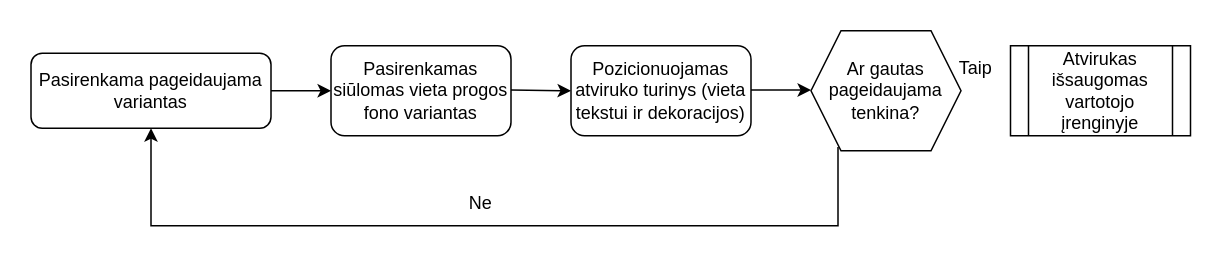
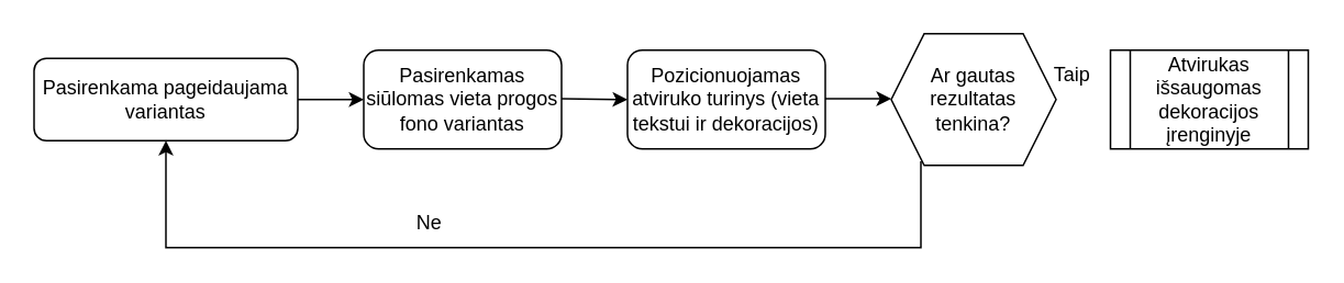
- <mxCell id="5" value="Ar gautas pageidaujama tenkina?" style="shape=hexagon;perimeter=hexagonPerimeter2;whiteSpace=wrap;html=1;fixedSize=1;" parent="1" vertex="1"><mxGeometry x="540" y="20" width="100" height="80" as="geometry" /></mxCell>
+ <mxCell id="5" value="Ar gautas rezultatas tenkina?" style="shape=hexagon;perimeter=hexagonPerimeter2;whiteSpace=wrap;html=1;fixedSize=1;" parent="1" vertex="1"><mxGeometry x="540" y="20" width="100" height="80" as="geometry" /></mxCell>
- <mxCell id="6" value="Atvirukas išsaugomas vartotojo įrenginyje" style="shape=process;whiteSpace=wrap;html=1;backgroundOutline=1;" parent="1" vertex="1"><mxGeometry x="673" y="30" width="120" height="60" as="geometry" /></mxCell>
+ <mxCell id="6" value="Atvirukas išsaugomas dekoracijos įrenginyje" style="shape=process;whiteSpace=wrap;html=1;backgroundOutline=1;" parent="1" vertex="1"><mxGeometry x="673" y="30" width="120" height="60" as="geometry" /></mxCell>
- <mxCell id="11" value="Ne" style="text;html=1;strokeColor=none;fillColor=none;align=center;verticalAlign=middle;whiteSpace=wrap;rounded=0;" parent="1" vertex="1"><mxGeometry x="290" y="120" width="60" height="30" as="geometry" /></mxCell>
+ <mxCell id="11" value="Ne" style="text;html=1;strokeColor=none;fillColor=none;align=center;verticalAlign=middle;whiteSpace=wrap;rounded=0;" parent="1" vertex="1"><mxGeometry x="230" y="120" width="60" height="30" as="geometry" /></mxCell>
